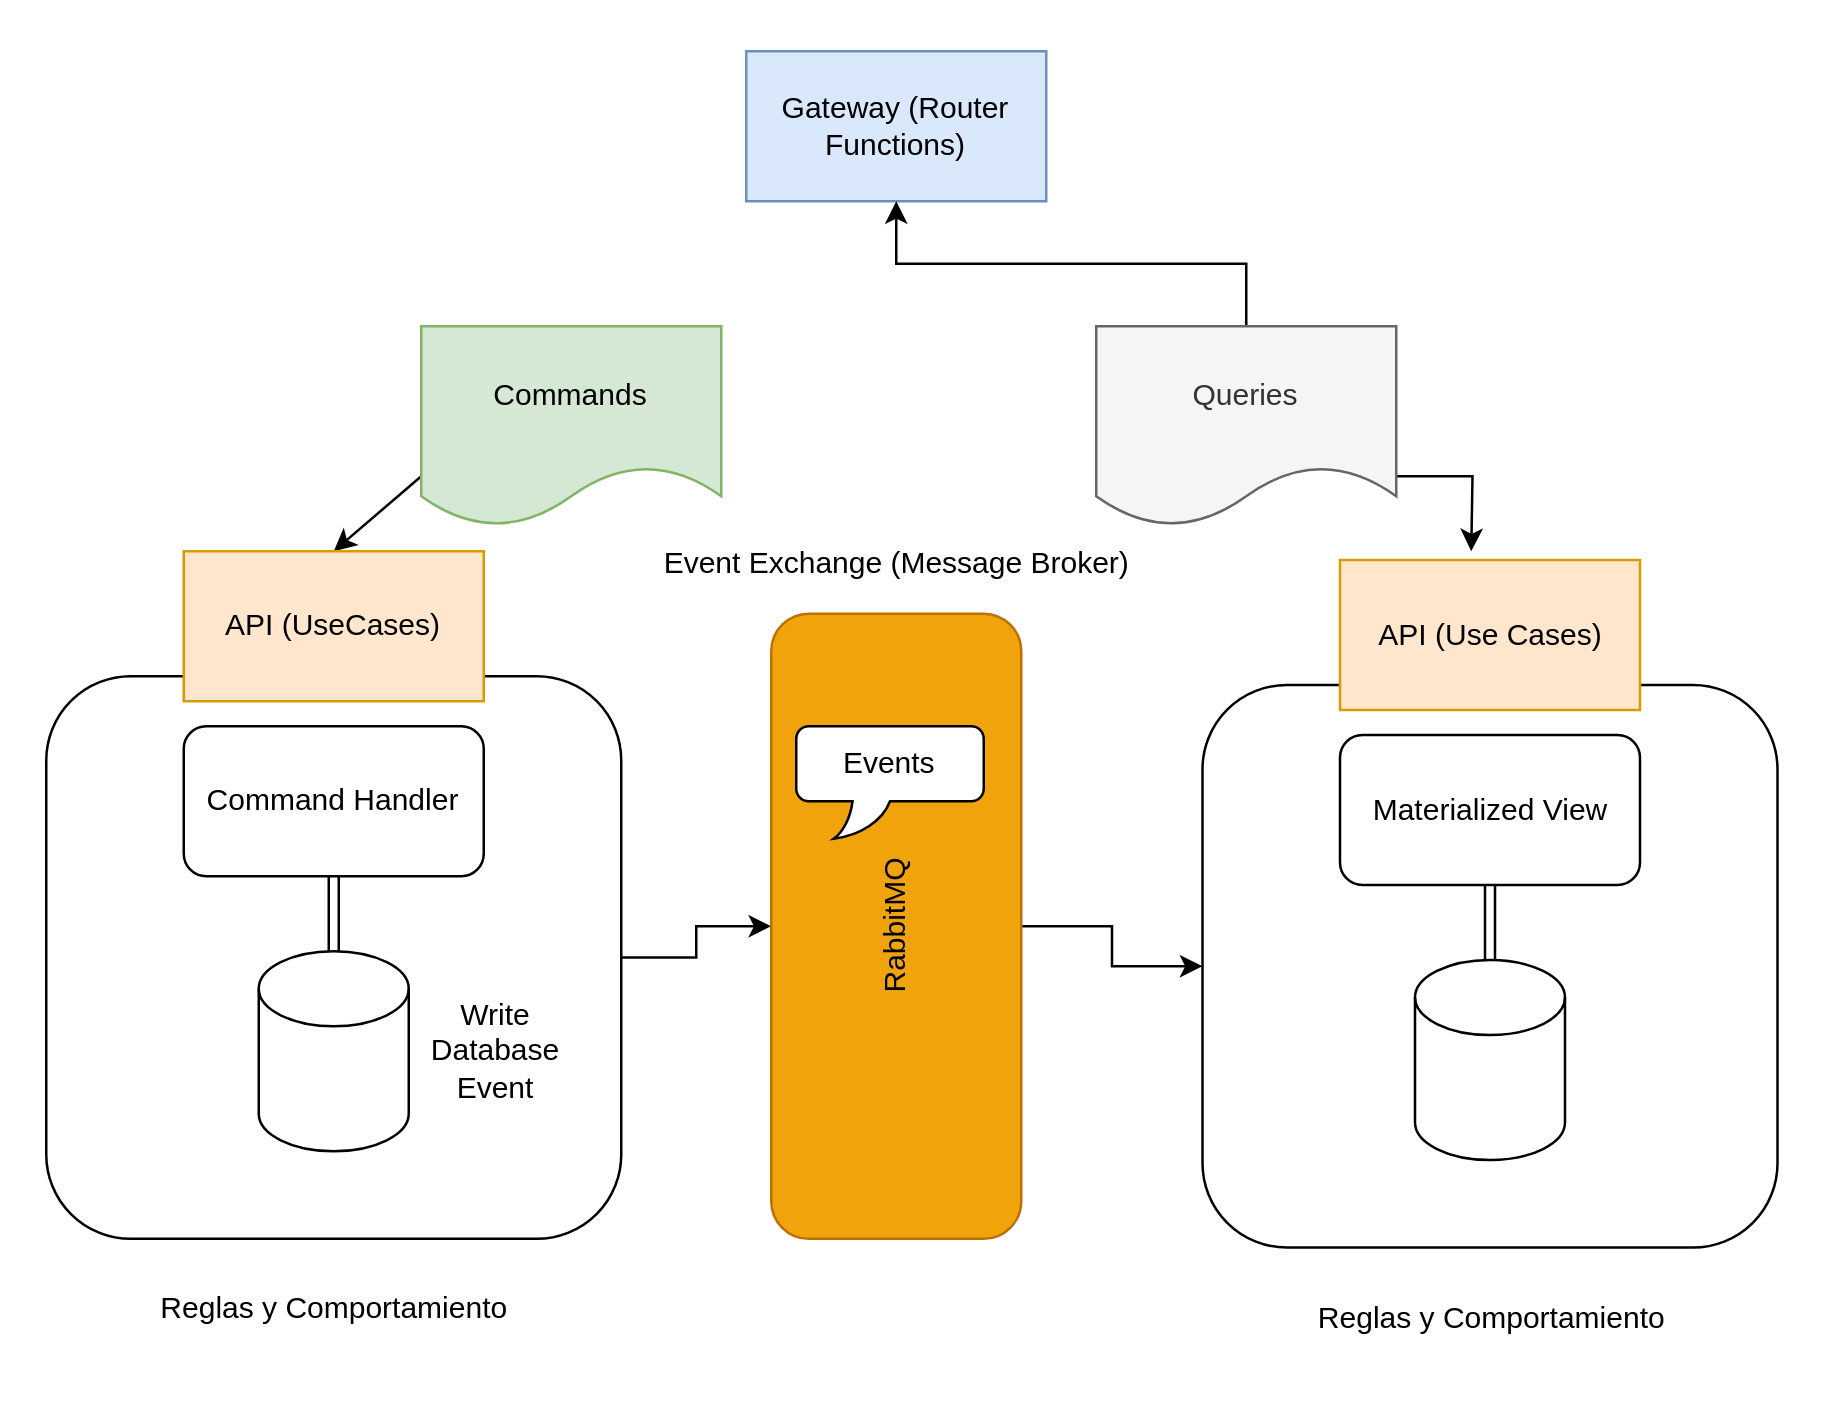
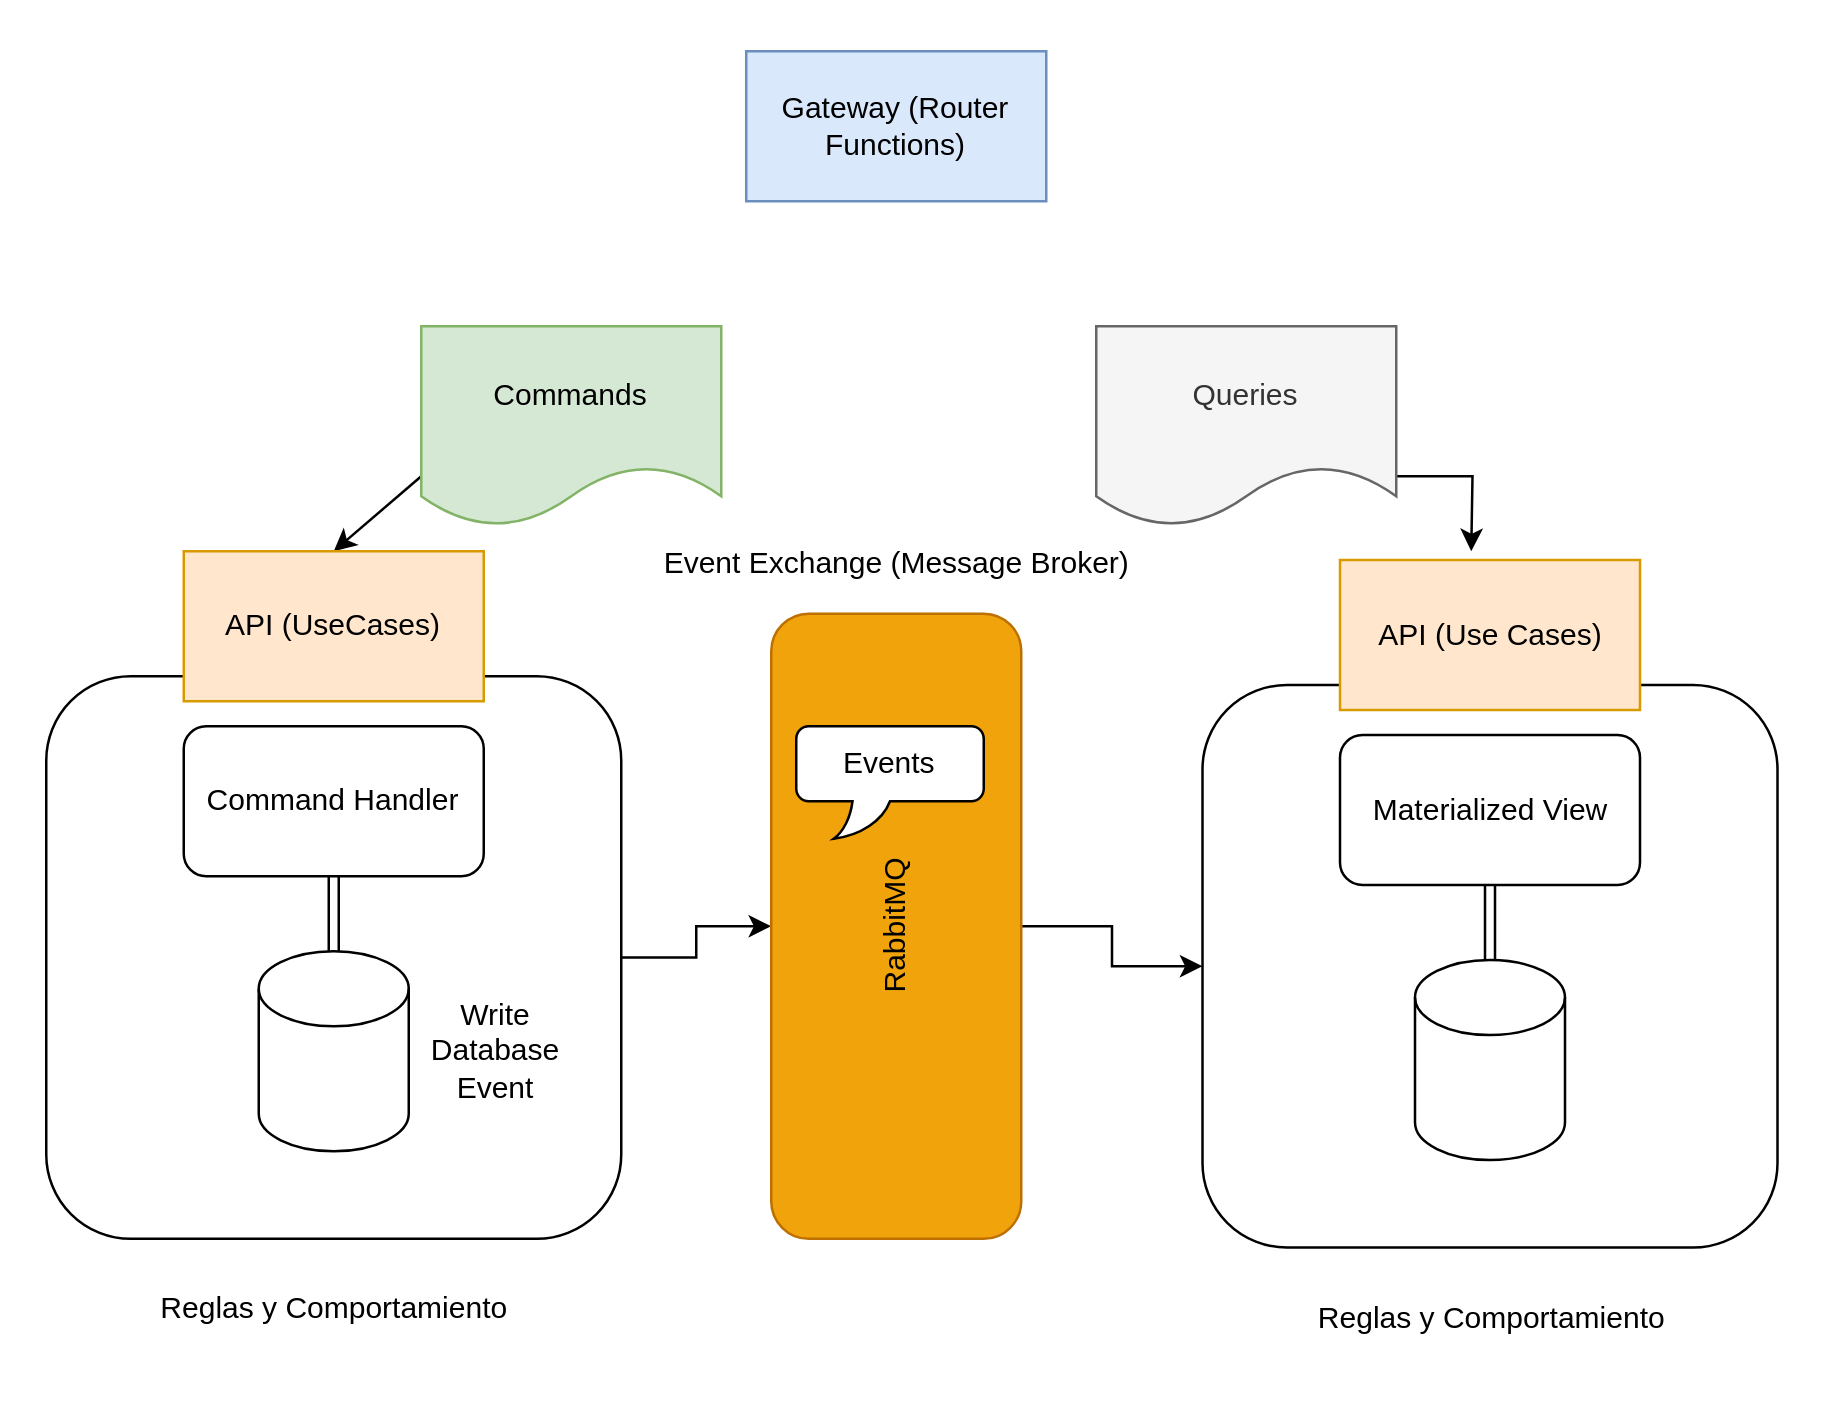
- <mxCell id="5" style="edgeStyle=orthogonalEdgeStyle;rounded=0;orthogonalLoop=1;jettySize=auto;html=1;exitX=0.5;exitY=0;exitDx=0;exitDy=0;entryX=0.5;entryY=1;entryDx=0;entryDy=0;" edge="1" parent="1" source="7" target="2"><mxGeometry relative="1" as="geometry" /></mxCell>
